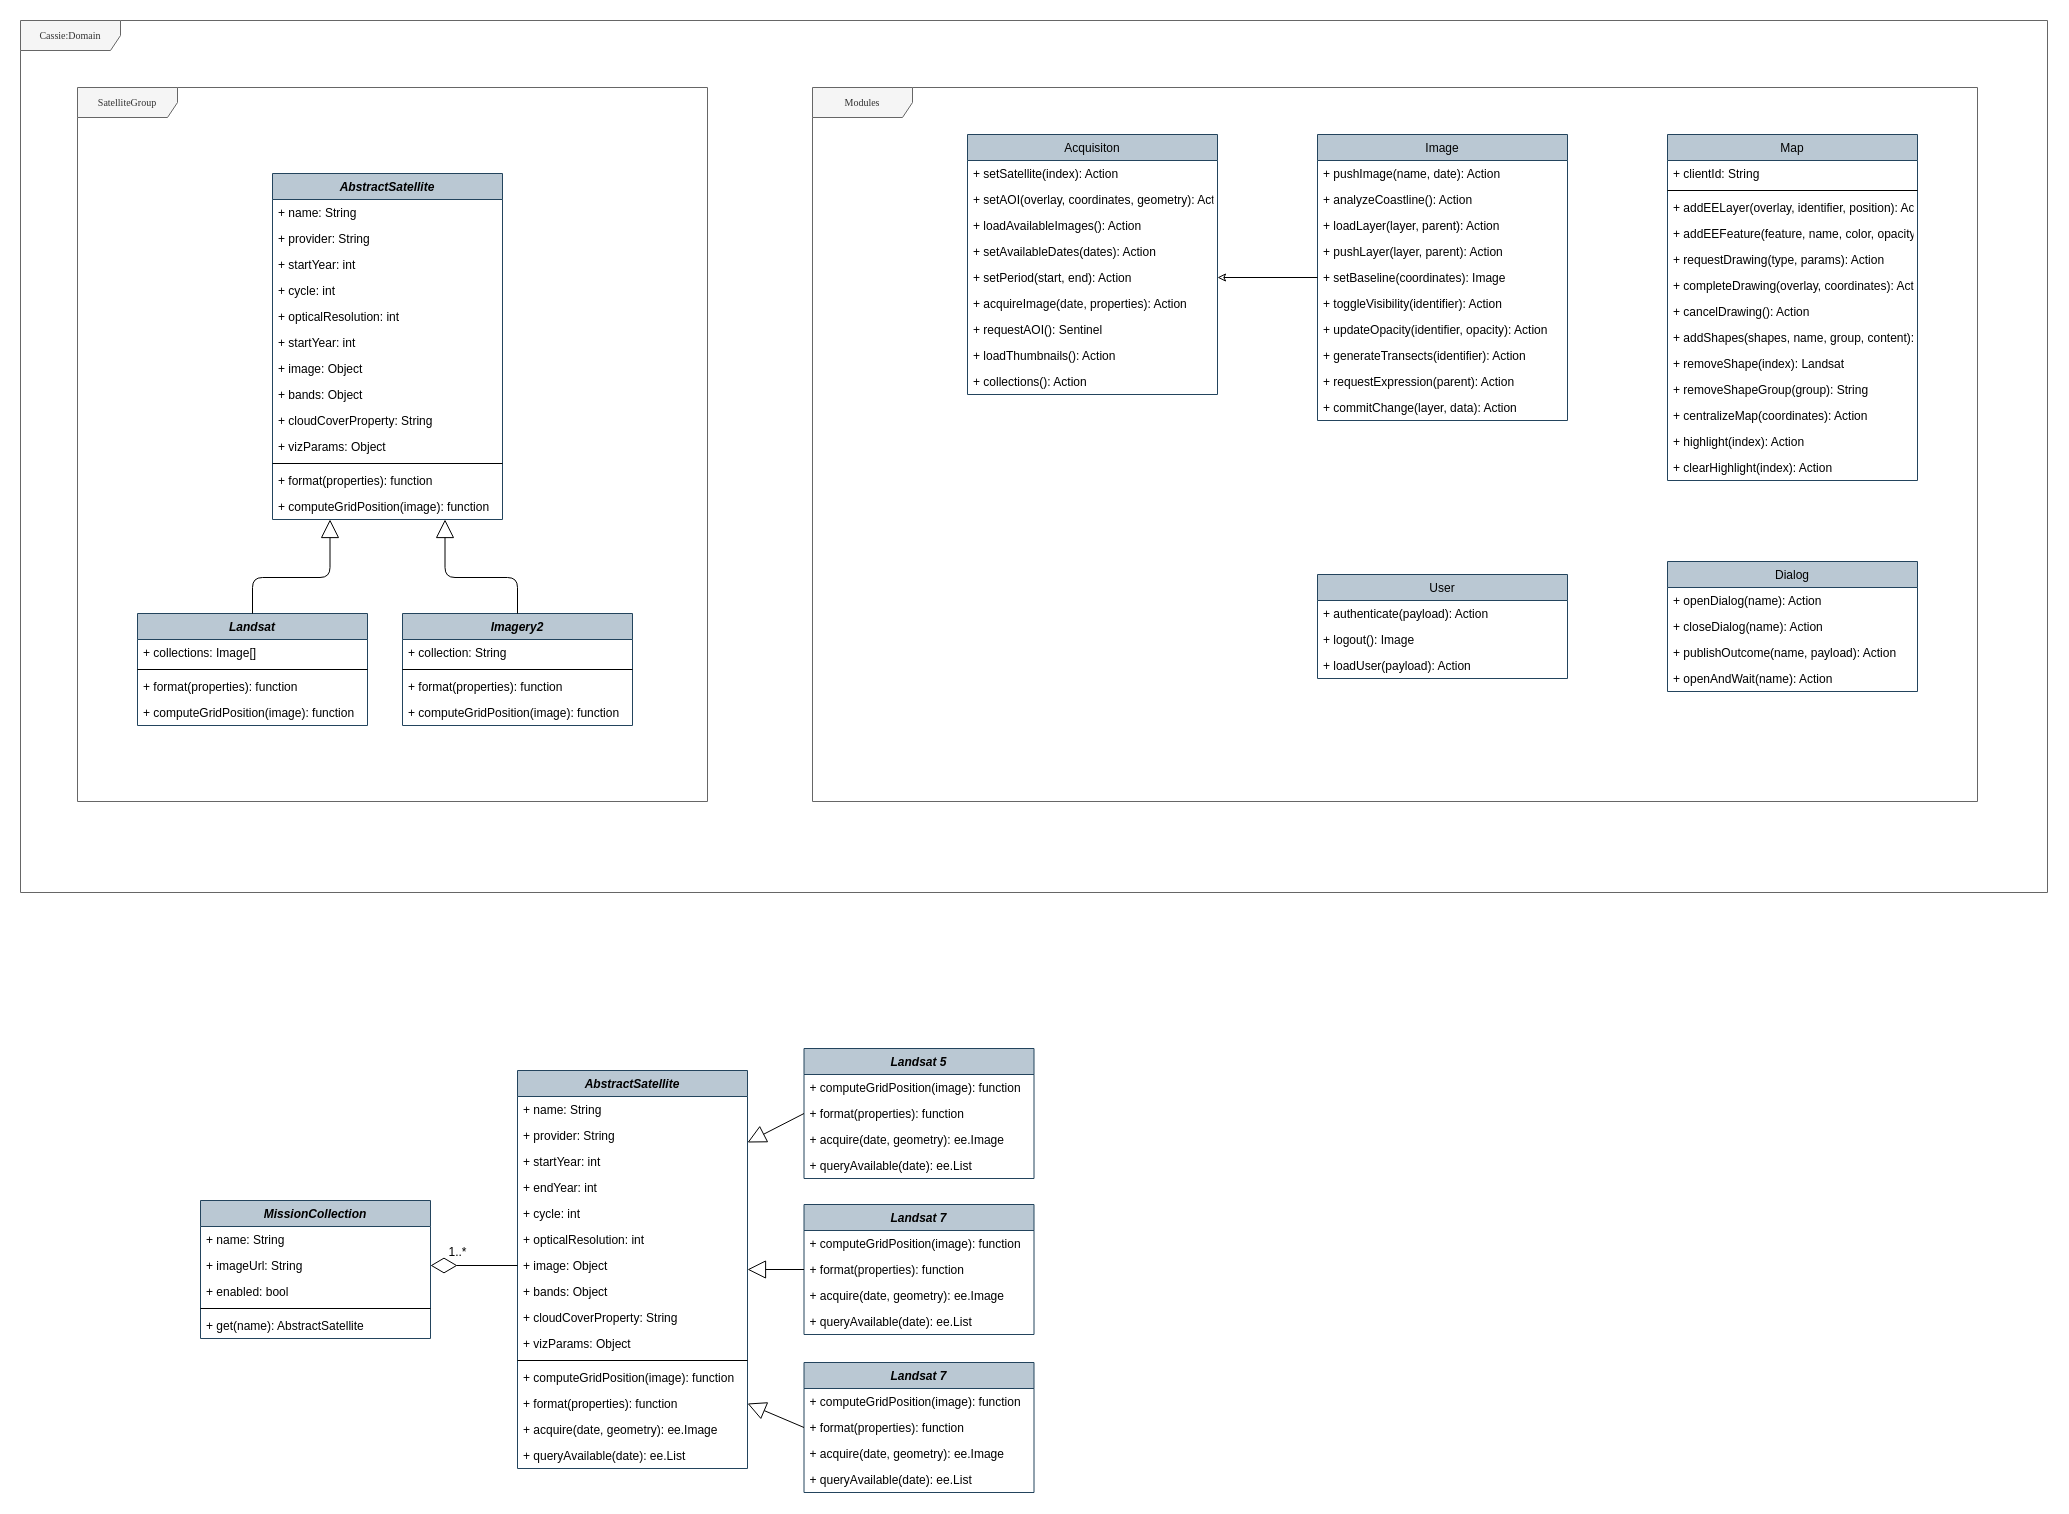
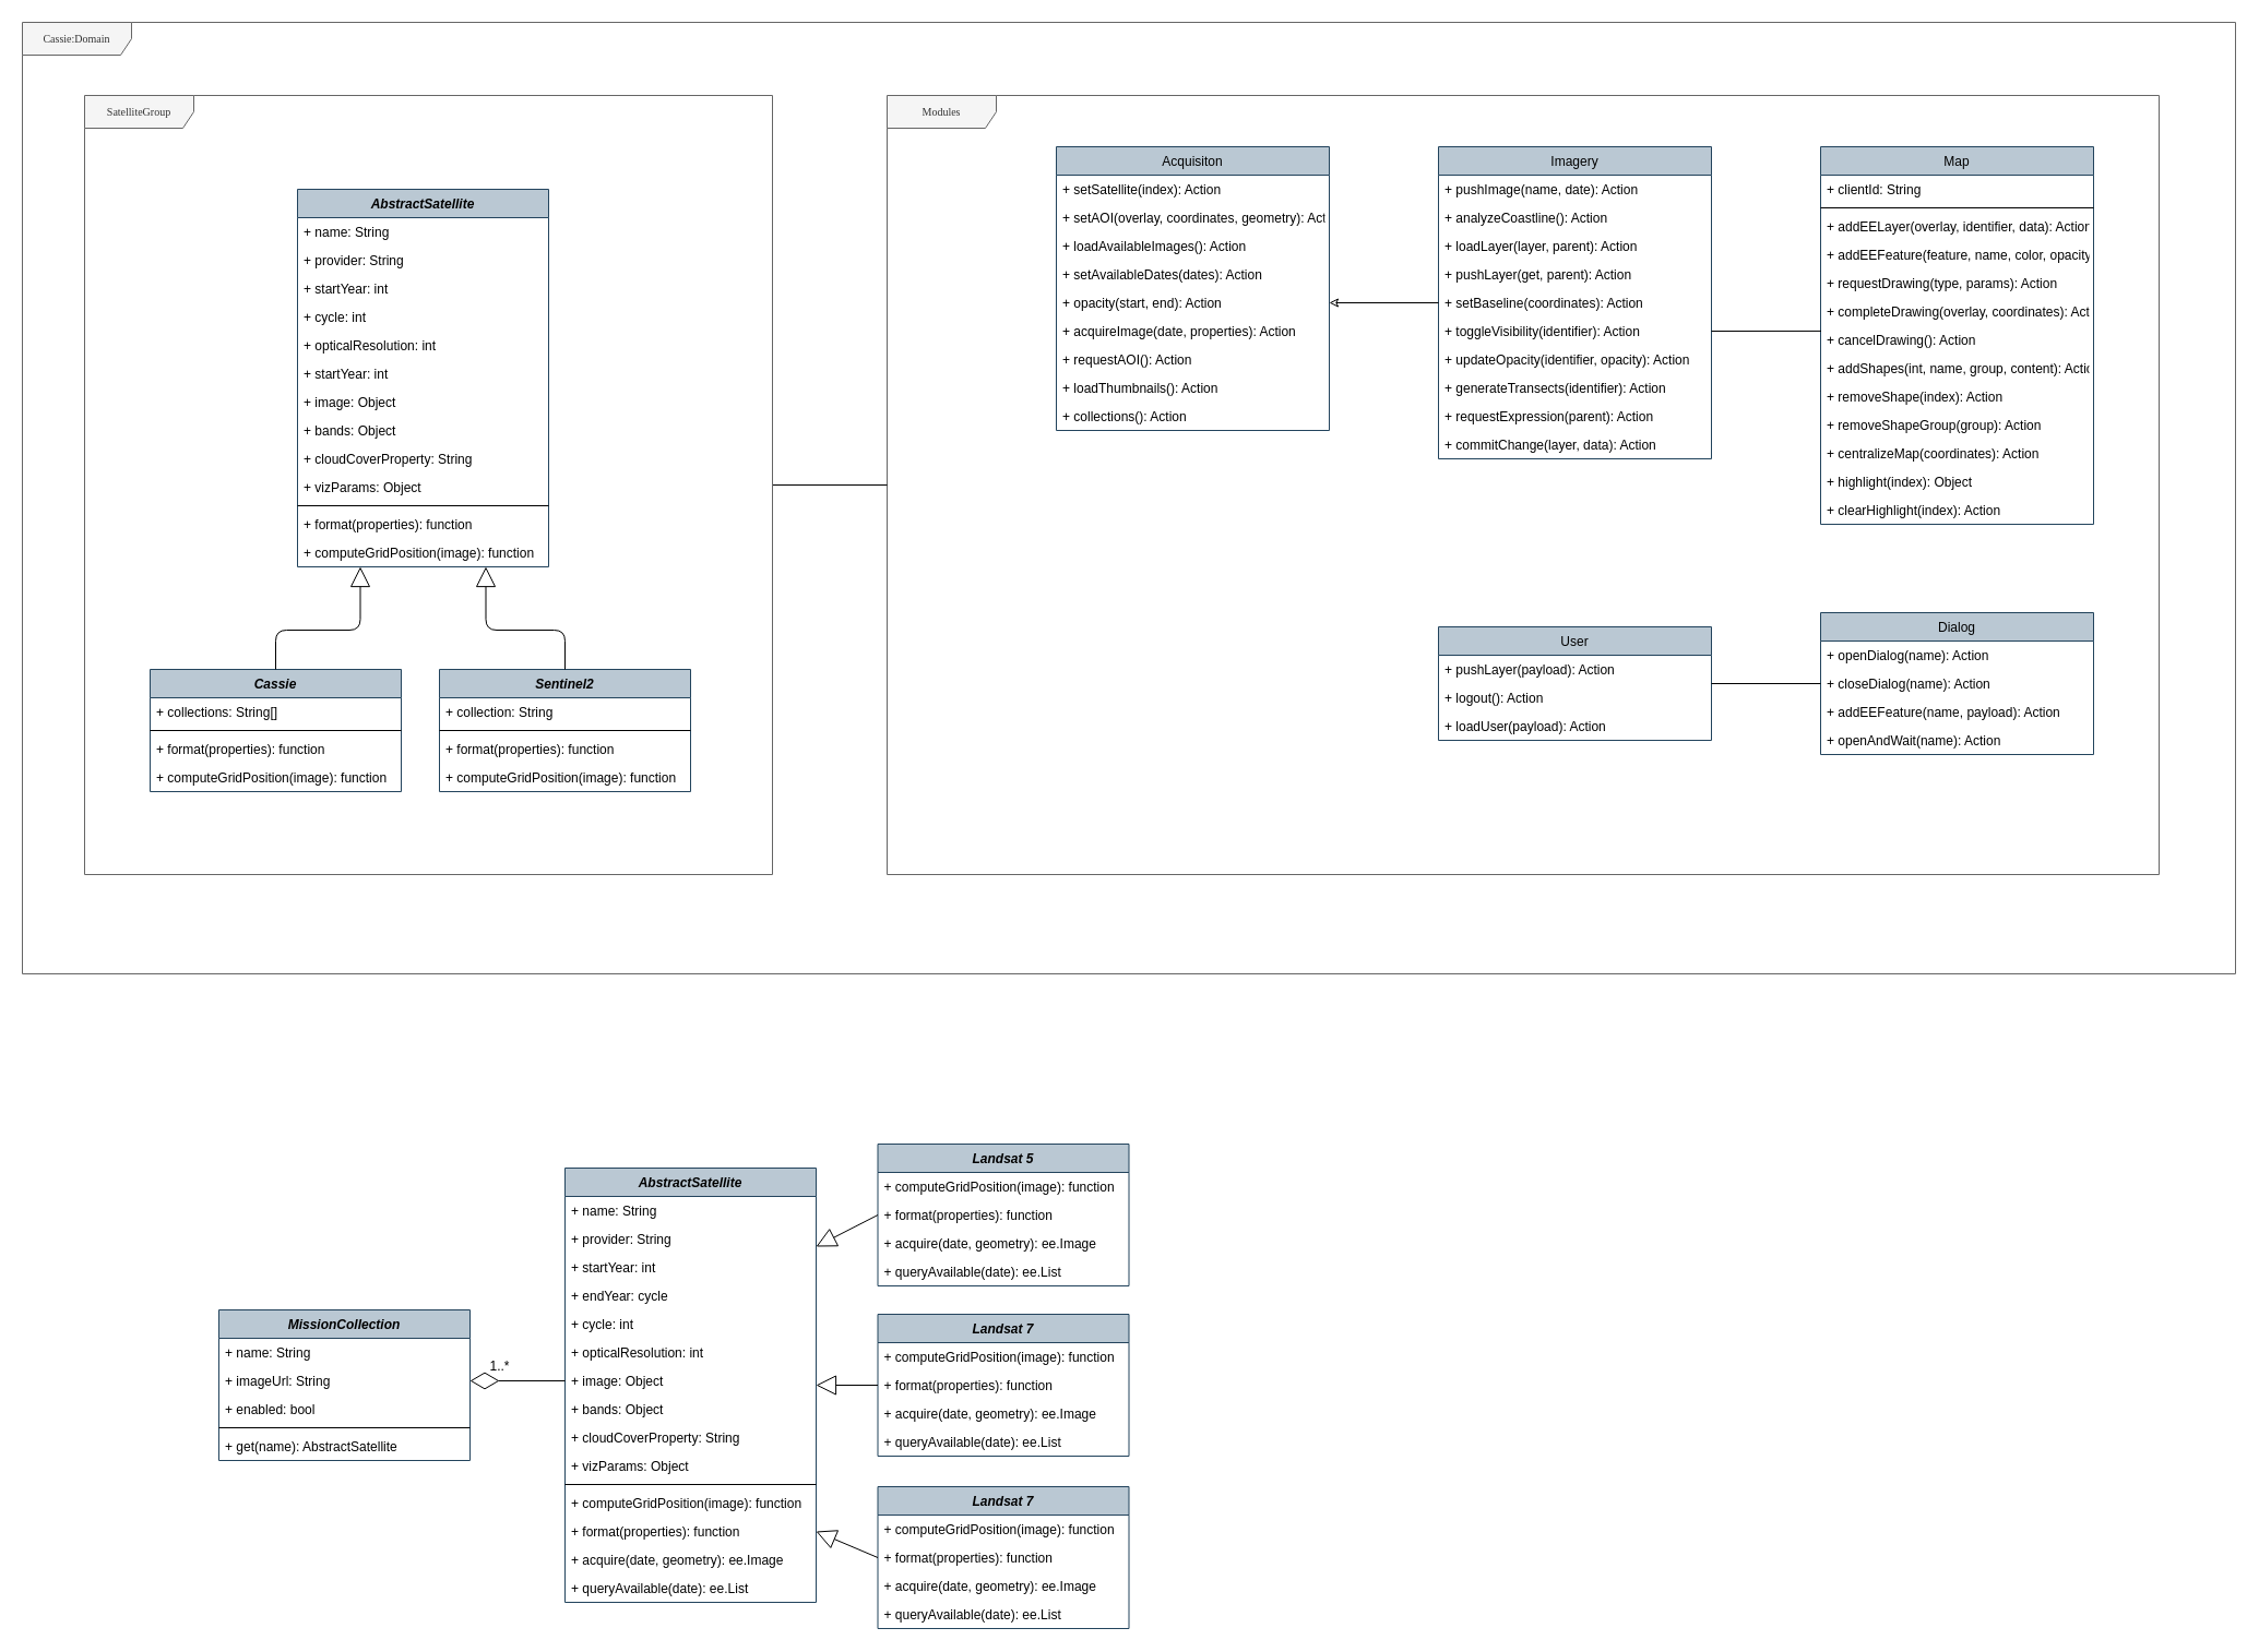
- <mxCell id="42" value="Image" style="swimlane;fontStyle=0;childLayout=stackLayout;horizontal=1;startSize=26;fillColor=#bac8d3;horizontalStack=0;resizeParent=1;resizeParentMax=0;resizeLast=0;collapsible=1;marginBottom=0;strokeColor=#23445d;" parent="1" vertex="1"><mxGeometry x="1317" y="134" width="250" height="286" as="geometry" /></mxCell>
+ <mxCell id="42" value="Imagery" style="swimlane;fontStyle=0;childLayout=stackLayout;horizontal=1;startSize=26;fillColor=#bac8d3;horizontalStack=0;resizeParent=1;resizeParentMax=0;resizeLast=0;collapsible=1;marginBottom=0;strokeColor=#23445d;" parent="1" vertex="1"><mxGeometry x="1317" y="134" width="250" height="286" as="geometry" /></mxCell>
- <mxCell id="56" value="+ addEELayer(overlay, identifier, position): Action" style="text;strokeColor=none;fillColor=none;align=left;verticalAlign=top;spacingLeft=4;spacingRight=4;overflow=hidden;rotatable=0;points=[[0,0.5],[1,0.5]];portConstraint=eastwest;" parent="53" vertex="1"><mxGeometry y="60" width="250" height="26" as="geometry" /></mxCell>
+ <mxCell id="56" value="+ addEELayer(overlay, identifier, data): Action" style="text;strokeColor=none;fillColor=none;align=left;verticalAlign=top;spacingLeft=4;spacingRight=4;overflow=hidden;rotatable=0;points=[[0,0.5],[1,0.5]];portConstraint=eastwest;" parent="53" vertex="1"><mxGeometry y="60" width="250" height="26" as="geometry" /></mxCell>
- <mxCell id="46" value="+ pushLayer(layer, parent): Action" style="text;strokeColor=none;fillColor=none;align=left;verticalAlign=top;spacingLeft=4;spacingRight=4;overflow=hidden;rotatable=0;points=[[0,0.5],[1,0.5]];portConstraint=eastwest;" parent="42" vertex="1"><mxGeometry y="104" width="250" height="26" as="geometry" /></mxCell>
+ <mxCell id="46" value="+ pushLayer(get, parent): Action" style="text;strokeColor=none;fillColor=none;align=left;verticalAlign=top;spacingLeft=4;spacingRight=4;overflow=hidden;rotatable=0;points=[[0,0.5],[1,0.5]];portConstraint=eastwest;" parent="42" vertex="1"><mxGeometry y="104" width="250" height="26" as="geometry" /></mxCell>
- <mxCell id="37" value="+ setPeriod(start, end): Action" style="text;strokeColor=none;fillColor=none;align=left;verticalAlign=top;spacingLeft=4;spacingRight=4;overflow=hidden;rotatable=0;points=[[0,0.5],[1,0.5]];portConstraint=eastwest;" parent="32" vertex="1"><mxGeometry y="130" width="250" height="26" as="geometry" /></mxCell>
+ <mxCell id="37" value="+ opacity(start, end): Action" style="text;strokeColor=none;fillColor=none;align=left;verticalAlign=top;spacingLeft=4;spacingRight=4;overflow=hidden;rotatable=0;points=[[0,0.5],[1,0.5]];portConstraint=eastwest;" parent="32" vertex="1"><mxGeometry y="130" width="250" height="26" as="geometry" /></mxCell>
- <mxCell id="47" value="+ setBaseline(coordinates): Image" style="text;strokeColor=none;fillColor=none;align=left;verticalAlign=top;spacingLeft=4;spacingRight=4;overflow=hidden;rotatable=0;points=[[0,0.5],[1,0.5]];portConstraint=eastwest;" parent="42" vertex="1"><mxGeometry y="130" width="250" height="26" as="geometry" /></mxCell>
+ <mxCell id="47" value="+ setBaseline(coordinates): Action" style="text;strokeColor=none;fillColor=none;align=left;verticalAlign=top;spacingLeft=4;spacingRight=4;overflow=hidden;rotatable=0;points=[[0,0.5],[1,0.5]];portConstraint=eastwest;" parent="42" vertex="1"><mxGeometry y="130" width="250" height="26" as="geometry" /></mxCell>
+ <mxCell id="77" style="rounded=0;orthogonalLoop=1;jettySize=auto;html=1;endArrow=none;endFill=0;exitX=1;exitY=0.5;exitDx=0;exitDy=0;entryX=0.002;entryY=0.189;entryDx=0;entryDy=0;entryPerimeter=0;" parent="1" source="48" target="60" edge="1"><mxGeometry relative="1" as="geometry"><mxPoint x="1567" y="305" as="sourcePoint" /><mxPoint x="1667" y="307" as="targetPoint" /></mxGeometry></mxCell>
- <mxCell id="39" value="+ requestAOI(): Sentinel" style="text;strokeColor=none;fillColor=none;align=left;verticalAlign=top;spacingLeft=4;spacingRight=4;overflow=hidden;rotatable=0;points=[[0,0.5],[1,0.5]];portConstraint=eastwest;" parent="32" vertex="1"><mxGeometry y="182" width="250" height="26" as="geometry" /></mxCell>
+ <mxCell id="39" value="+ requestAOI(): Action" style="text;strokeColor=none;fillColor=none;align=left;verticalAlign=top;spacingLeft=4;spacingRight=4;overflow=hidden;rotatable=0;points=[[0,0.5],[1,0.5]];portConstraint=eastwest;" parent="32" vertex="1"><mxGeometry y="182" width="250" height="26" as="geometry" /></mxCell>
- <mxCell id="61" value="+ addShapes(shapes, name, group, content): Action" style="text;strokeColor=none;fillColor=none;align=left;verticalAlign=top;spacingLeft=4;spacingRight=4;overflow=hidden;rotatable=0;points=[[0,0.5],[1,0.5]];portConstraint=eastwest;" parent="53" vertex="1"><mxGeometry y="190" width="250" height="26" as="geometry" /></mxCell>
+ <mxCell id="61" value="+ addShapes(int, name, group, content): Action" style="text;strokeColor=none;fillColor=none;align=left;verticalAlign=top;spacingLeft=4;spacingRight=4;overflow=hidden;rotatable=0;points=[[0,0.5],[1,0.5]];portConstraint=eastwest;" parent="53" vertex="1"><mxGeometry y="190" width="250" height="26" as="geometry" /></mxCell>
- <mxCell id="62" value="+ removeShape(index): Landsat" style="text;strokeColor=none;fillColor=none;align=left;verticalAlign=top;spacingLeft=4;spacingRight=4;overflow=hidden;rotatable=0;points=[[0,0.5],[1,0.5]];portConstraint=eastwest;" parent="53" vertex="1"><mxGeometry y="216" width="250" height="26" as="geometry" /></mxCell>
+ <mxCell id="62" value="+ removeShape(index): Action" style="text;strokeColor=none;fillColor=none;align=left;verticalAlign=top;spacingLeft=4;spacingRight=4;overflow=hidden;rotatable=0;points=[[0,0.5],[1,0.5]];portConstraint=eastwest;" parent="53" vertex="1"><mxGeometry y="216" width="250" height="26" as="geometry" /></mxCell>
- <mxCell id="63" value="+ removeShapeGroup(group): String" style="text;strokeColor=none;fillColor=none;align=left;verticalAlign=top;spacingLeft=4;spacingRight=4;overflow=hidden;rotatable=0;points=[[0,0.5],[1,0.5]];portConstraint=eastwest;" parent="53" vertex="1"><mxGeometry y="242" width="250" height="26" as="geometry" /></mxCell>
+ <mxCell id="63" value="+ removeShapeGroup(group): Action" style="text;strokeColor=none;fillColor=none;align=left;verticalAlign=top;spacingLeft=4;spacingRight=4;overflow=hidden;rotatable=0;points=[[0,0.5],[1,0.5]];portConstraint=eastwest;" parent="53" vertex="1"><mxGeometry y="242" width="250" height="26" as="geometry" /></mxCell>
- <mxCell id="65" value="+ highlight(index): Action" style="text;strokeColor=none;fillColor=none;align=left;verticalAlign=top;spacingLeft=4;spacingRight=4;overflow=hidden;rotatable=0;points=[[0,0.5],[1,0.5]];portConstraint=eastwest;" parent="53" vertex="1"><mxGeometry y="294" width="250" height="26" as="geometry" /></mxCell>
+ <mxCell id="65" value="+ highlight(index): Object" style="text;strokeColor=none;fillColor=none;align=left;verticalAlign=top;spacingLeft=4;spacingRight=4;overflow=hidden;rotatable=0;points=[[0,0.5],[1,0.5]];portConstraint=eastwest;" parent="53" vertex="1"><mxGeometry y="294" width="250" height="26" as="geometry" /></mxCell>
+ <mxCell id="4" style="edgeStyle=none;rounded=0;orthogonalLoop=1;jettySize=auto;html=1;endArrow=none;endFill=0;" parent="1" source="5" target="3" edge="1"><mxGeometry relative="1" as="geometry" /></mxCell>
- <mxCell id="68" value="+ authenticate(payload): Action" style="text;strokeColor=none;fillColor=none;align=left;verticalAlign=top;spacingLeft=4;spacingRight=4;overflow=hidden;rotatable=0;points=[[0,0.5],[1,0.5]];portConstraint=eastwest;" parent="67" vertex="1"><mxGeometry y="26" width="250" height="26" as="geometry" /></mxCell>
+ <mxCell id="68" value="+ pushLayer(payload): Action" style="text;strokeColor=none;fillColor=none;align=left;verticalAlign=top;spacingLeft=4;spacingRight=4;overflow=hidden;rotatable=0;points=[[0,0.5],[1,0.5]];portConstraint=eastwest;" parent="67" vertex="1"><mxGeometry y="26" width="250" height="26" as="geometry" /></mxCell>
- <mxCell id="25" value="Landsat" style="swimlane;fontStyle=3;align=center;verticalAlign=top;childLayout=stackLayout;horizontal=1;startSize=26;horizontalStack=0;resizeParent=1;resizeParentMax=0;resizeLast=0;collapsible=1;marginBottom=0;fillColor=#bac8d3;strokeColor=#23445d;" parent="1" vertex="1"><mxGeometry x="137" y="613" width="230" height="112" as="geometry" /></mxCell>
+ <mxCell id="25" value="Cassie" style="swimlane;fontStyle=3;align=center;verticalAlign=top;childLayout=stackLayout;horizontal=1;startSize=26;horizontalStack=0;resizeParent=1;resizeParentMax=0;resizeLast=0;collapsible=1;marginBottom=0;fillColor=#bac8d3;strokeColor=#23445d;" parent="1" vertex="1"><mxGeometry x="137" y="613" width="230" height="112" as="geometry" /></mxCell>
- <mxCell id="20" value="Imagery2" style="swimlane;fontStyle=3;align=center;verticalAlign=top;childLayout=stackLayout;horizontal=1;startSize=26;horizontalStack=0;resizeParent=1;resizeParentMax=0;resizeLast=0;collapsible=1;marginBottom=0;fillColor=#bac8d3;strokeColor=#23445d;" parent="1" vertex="1"><mxGeometry x="402" y="613" width="230" height="112" as="geometry" /></mxCell>
+ <mxCell id="20" value="Sentinel2" style="swimlane;fontStyle=3;align=center;verticalAlign=top;childLayout=stackLayout;horizontal=1;startSize=26;horizontalStack=0;resizeParent=1;resizeParentMax=0;resizeLast=0;collapsible=1;marginBottom=0;fillColor=#bac8d3;strokeColor=#23445d;" parent="1" vertex="1"><mxGeometry x="402" y="613" width="230" height="112" as="geometry" /></mxCell>
+ <mxCell id="78" style="edgeStyle=none;rounded=0;orthogonalLoop=1;jettySize=auto;html=1;exitX=0;exitY=0.5;exitDx=0;exitDy=0;entryX=1;entryY=0.5;entryDx=0;entryDy=0;endArrow=none;endFill=0;" parent="1" source="73" target="67" edge="1"><mxGeometry relative="1" as="geometry" /></mxCell>
- <mxCell id="69" value="+ logout(): Image" style="text;strokeColor=none;fillColor=none;align=left;verticalAlign=top;spacingLeft=4;spacingRight=4;overflow=hidden;rotatable=0;points=[[0,0.5],[1,0.5]];portConstraint=eastwest;" parent="67" vertex="1"><mxGeometry y="52" width="250" height="26" as="geometry" /></mxCell>
+ <mxCell id="69" value="+ logout(): Action" style="text;strokeColor=none;fillColor=none;align=left;verticalAlign=top;spacingLeft=4;spacingRight=4;overflow=hidden;rotatable=0;points=[[0,0.5],[1,0.5]];portConstraint=eastwest;" parent="67" vertex="1"><mxGeometry y="52" width="250" height="26" as="geometry" /></mxCell>
- <mxCell id="26" value="+ collections: Image[]" style="text;strokeColor=none;fillColor=none;align=left;verticalAlign=top;spacingLeft=4;spacingRight=4;overflow=hidden;rotatable=0;points=[[0,0.5],[1,0.5]];portConstraint=eastwest;" parent="25" vertex="1"><mxGeometry y="26" width="230" height="26" as="geometry" /></mxCell>
+ <mxCell id="26" value="+ collections: String[]" style="text;strokeColor=none;fillColor=none;align=left;verticalAlign=top;spacingLeft=4;spacingRight=4;overflow=hidden;rotatable=0;points=[[0,0.5],[1,0.5]];portConstraint=eastwest;" parent="25" vertex="1"><mxGeometry y="26" width="230" height="26" as="geometry" /></mxCell>
- <mxCell id="74" value="+ publishOutcome(name, payload): Action" style="text;strokeColor=none;fillColor=none;align=left;verticalAlign=top;spacingLeft=4;spacingRight=4;overflow=hidden;rotatable=0;points=[[0,0.5],[1,0.5]];portConstraint=eastwest;" parent="71" vertex="1"><mxGeometry y="78" width="250" height="26" as="geometry" /></mxCell>
+ <mxCell id="74" value="+ addEEFeature(name, payload): Action" style="text;strokeColor=none;fillColor=none;align=left;verticalAlign=top;spacingLeft=4;spacingRight=4;overflow=hidden;rotatable=0;points=[[0,0.5],[1,0.5]];portConstraint=eastwest;" parent="71" vertex="1"><mxGeometry y="78" width="250" height="26" as="geometry" /></mxCell>
- <mxCell id="83" value="+ endYear: int" style="text;strokeColor=none;fillColor=none;align=left;verticalAlign=top;spacingLeft=4;spacingRight=4;overflow=hidden;rotatable=0;points=[[0,0.5],[1,0.5]];portConstraint=eastwest;" vertex="1" parent="79"><mxGeometry y="104" width="230" height="26" as="geometry" /></mxCell>
+ <mxCell id="83" value="+ endYear: cycle" style="text;strokeColor=none;fillColor=none;align=left;verticalAlign=top;spacingLeft=4;spacingRight=4;overflow=hidden;rotatable=0;points=[[0,0.5],[1,0.5]];portConstraint=eastwest;" vertex="1" parent="79"><mxGeometry y="104" width="230" height="26" as="geometry" /></mxCell>
